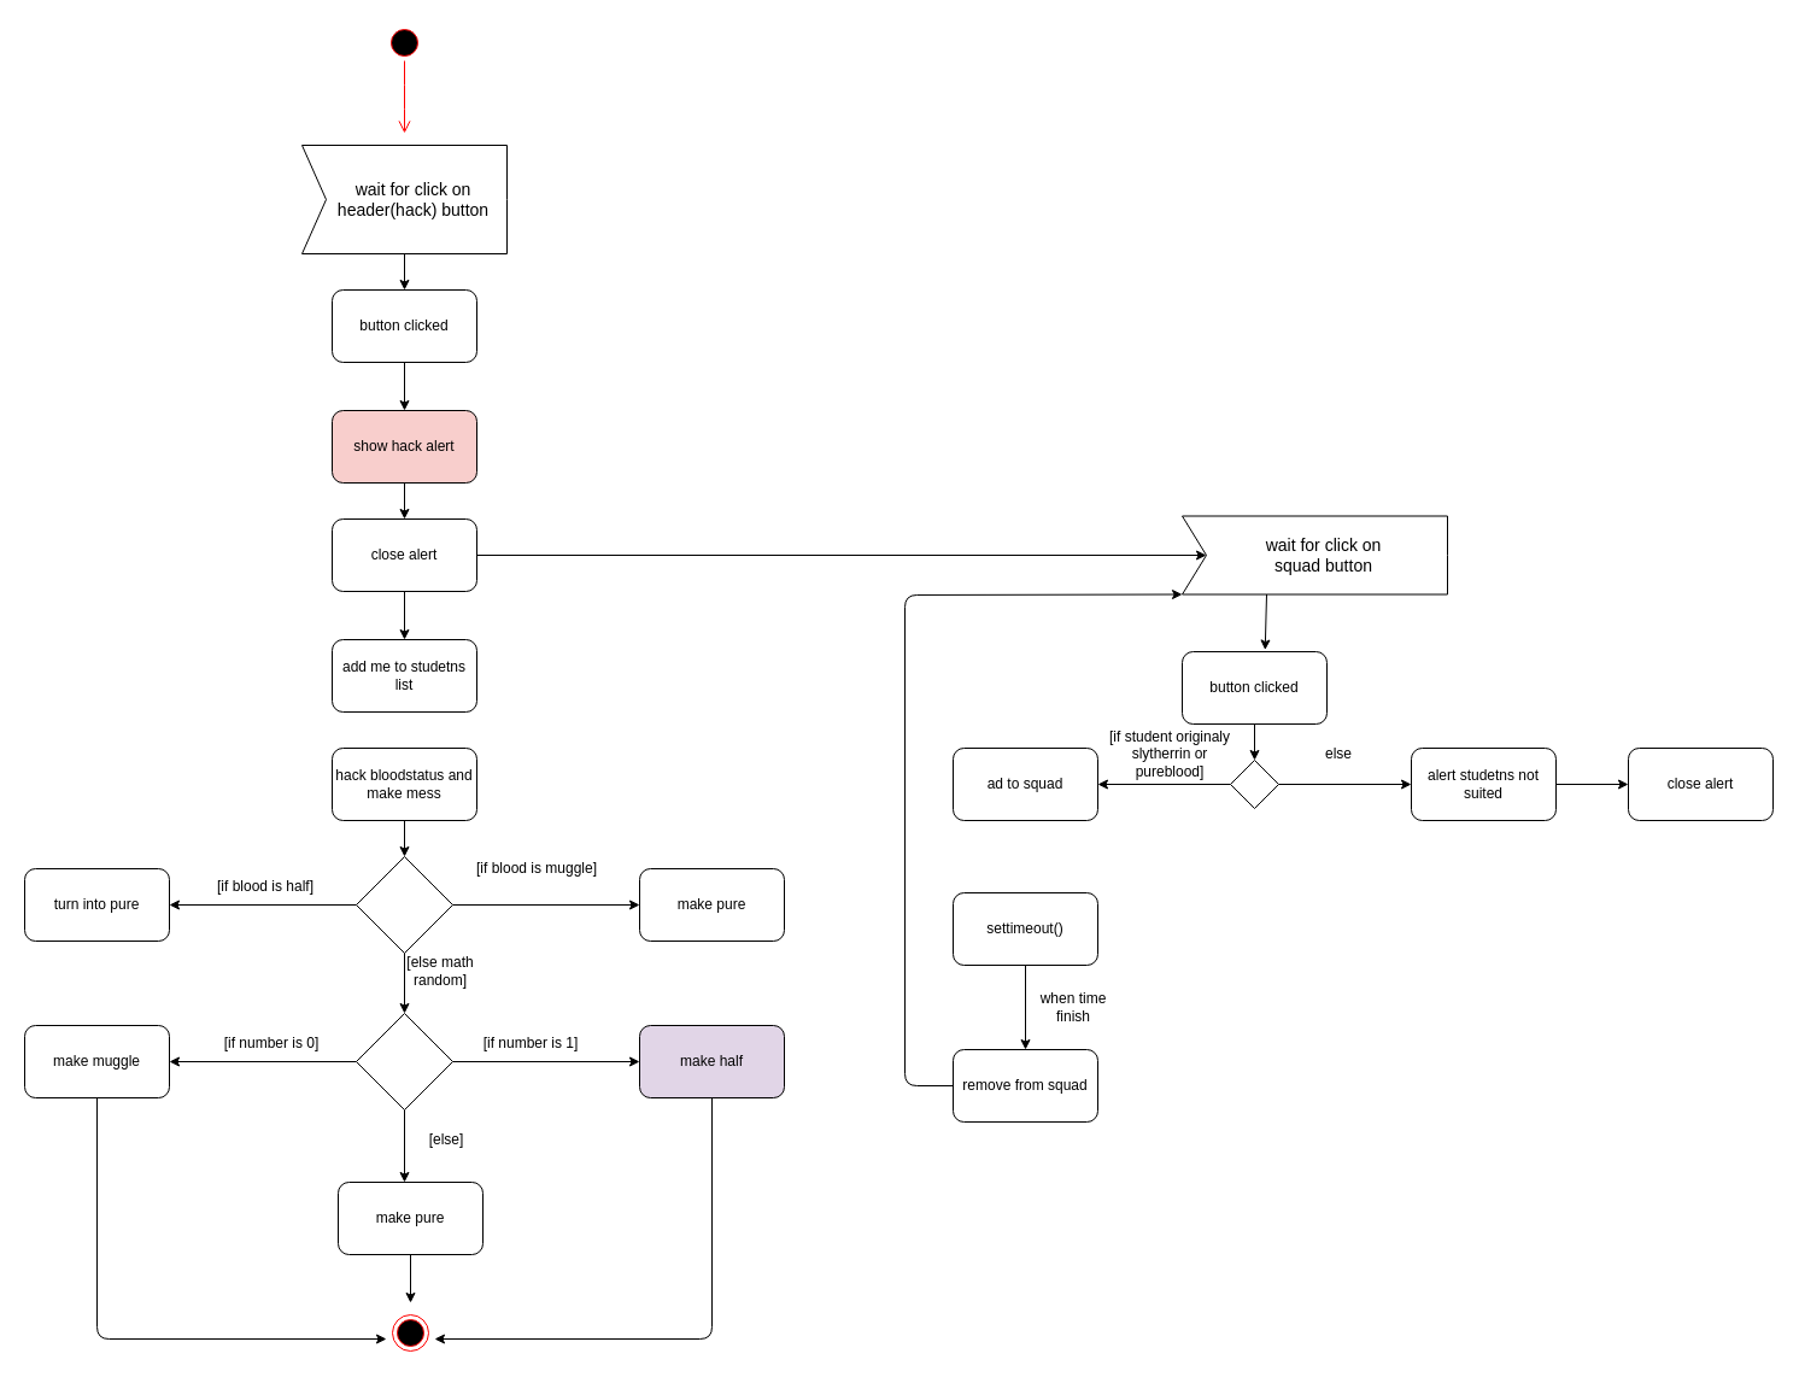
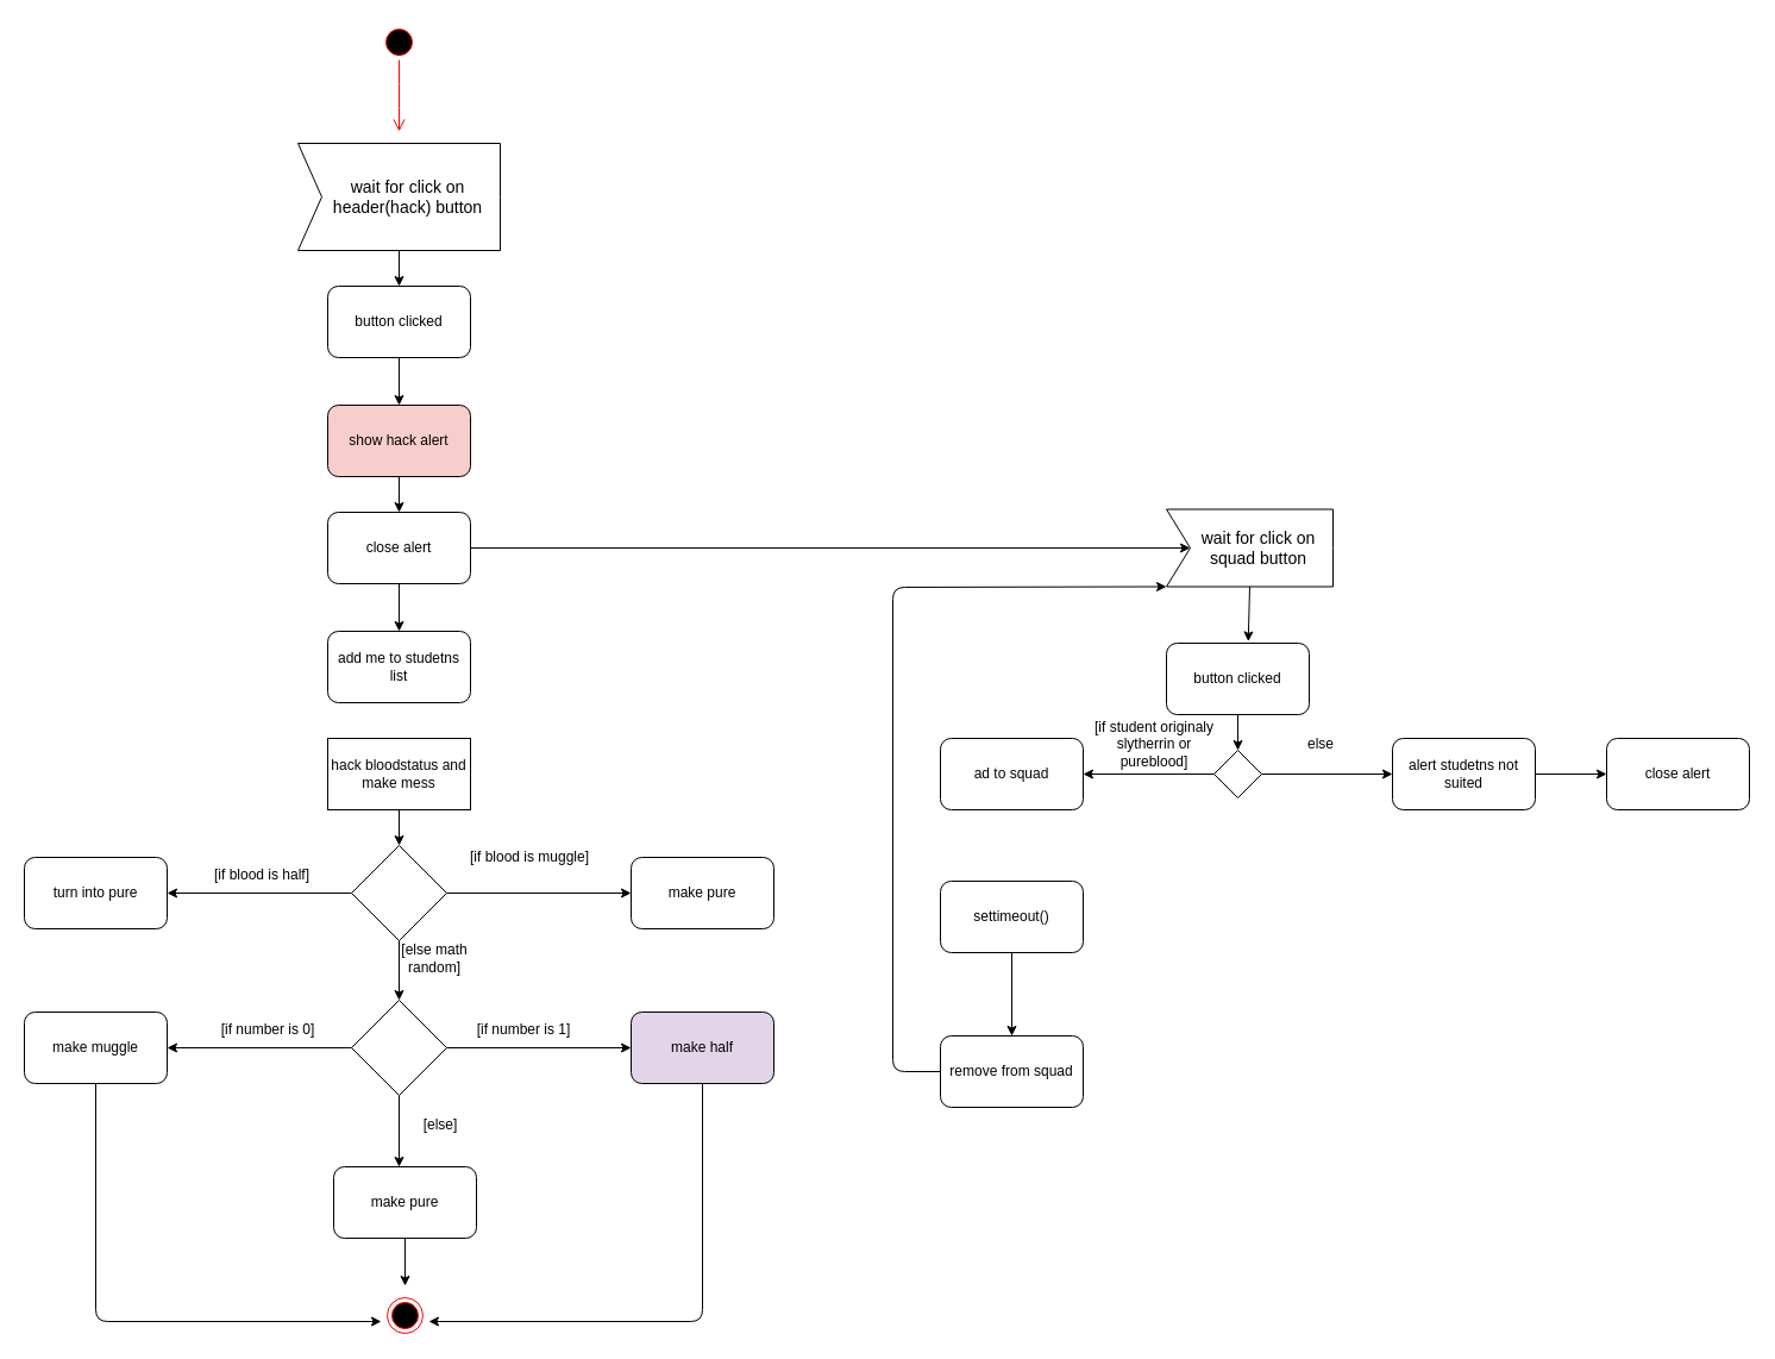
- <mxCell id="38" value="wait for click on &lt;br&gt;squad button" style="html=1;shape=mxgraph.infographic.ribbonSimple;notch1=20;notch2=0;align=center;verticalAlign=middle;fontSize=14;fontStyle=0;fillColor=#FFFFFF;flipH=0;spacingRight=0;spacingLeft=14;" vertex="1" parent="1"><mxGeometry x="980" y="427.5" width="220" height="65" as="geometry" /></mxCell>
+ <mxCell id="38" value="wait for click on &lt;br&gt;squad button" style="html=1;shape=mxgraph.infographic.ribbonSimple;notch1=20;notch2=0;align=center;verticalAlign=middle;fontSize=14;fontStyle=0;fillColor=#FFFFFF;flipH=0;spacingRight=0;spacingLeft=14;" vertex="1" parent="1"><mxGeometry x="980" y="427.5" width="140" height="65" as="geometry" /></mxCell>
- <mxCell id="13" value="hack bloodstatus and make mess" style="rounded=1;whiteSpace=wrap;html=1;" vertex="1" parent="1"><mxGeometry x="275" y="620" width="120" height="60" as="geometry" /></mxCell>
+ <mxCell id="13" value="hack bloodstatus and make mess" style="whiteSpace=wrap;html=1;rounded=0;" vertex="1" parent="1"><mxGeometry x="275" y="620" width="120" height="60" as="geometry" /></mxCell>
- <mxCell id="54" value="when time finish" style="text;html=1;strokeColor=none;fillColor=none;align=center;verticalAlign=middle;whiteSpace=wrap;rounded=0;" vertex="1" parent="1"><mxGeometry x="860" y="820" width="60" height="30" as="geometry" /></mxCell>
